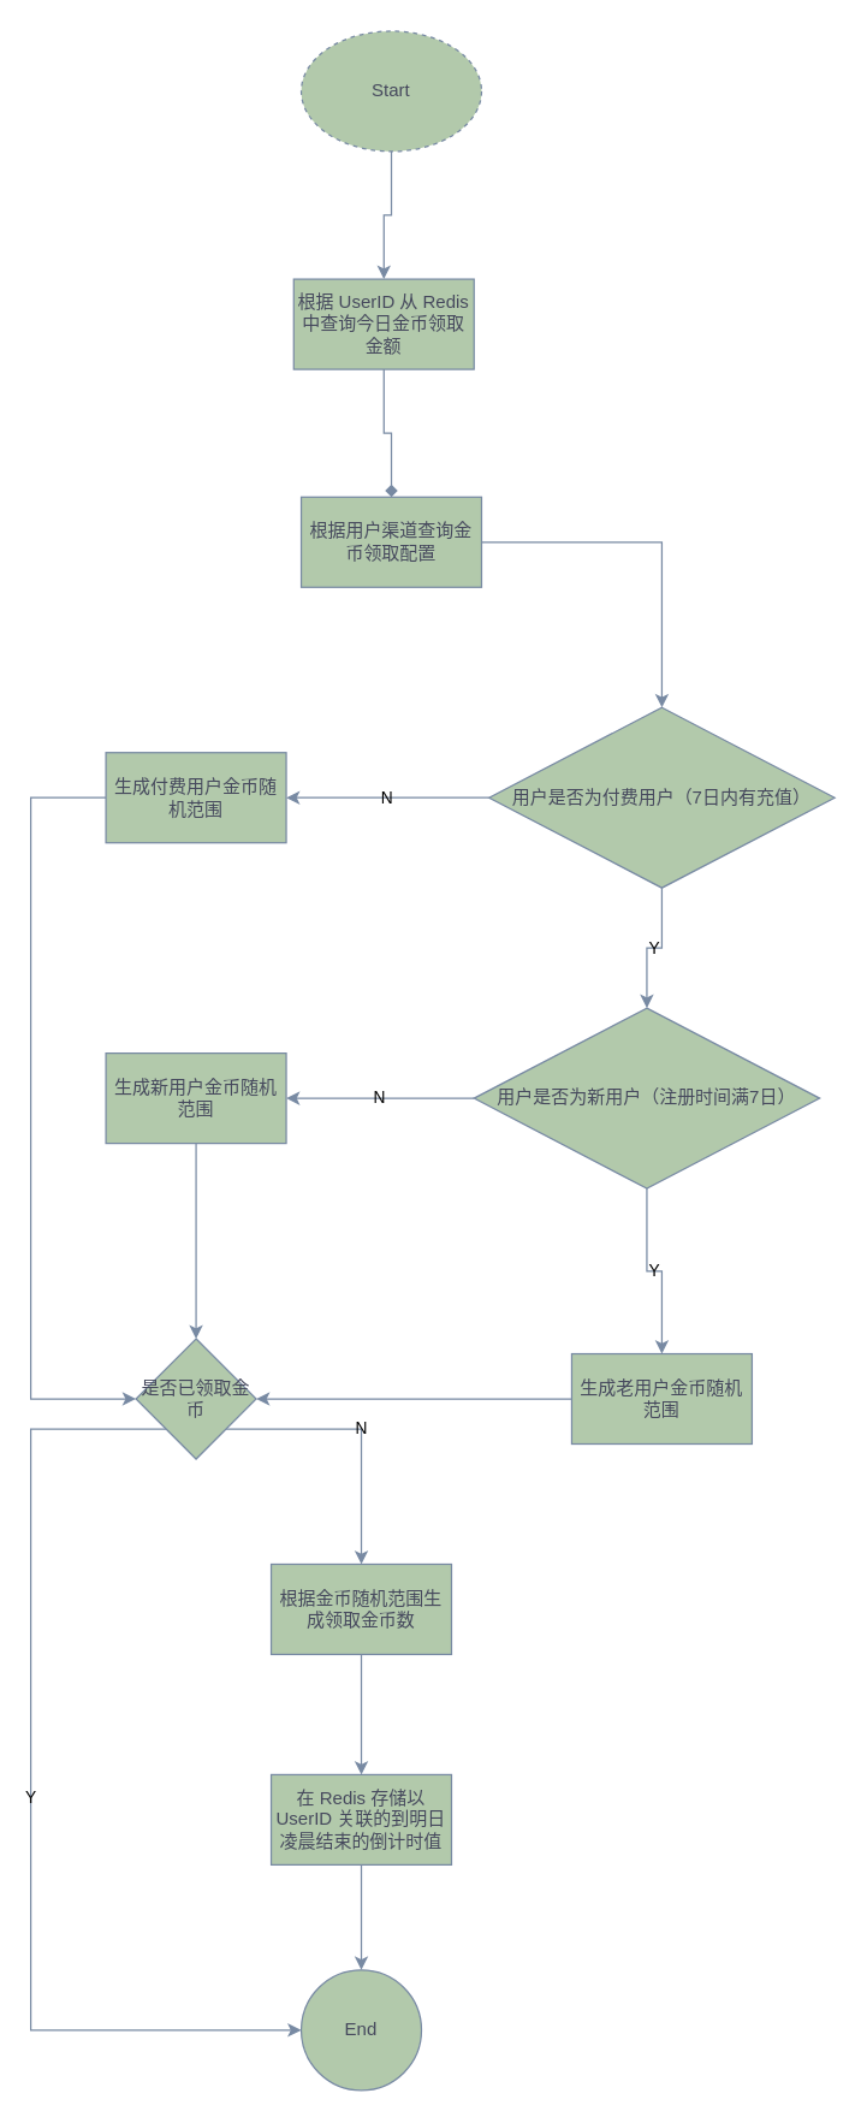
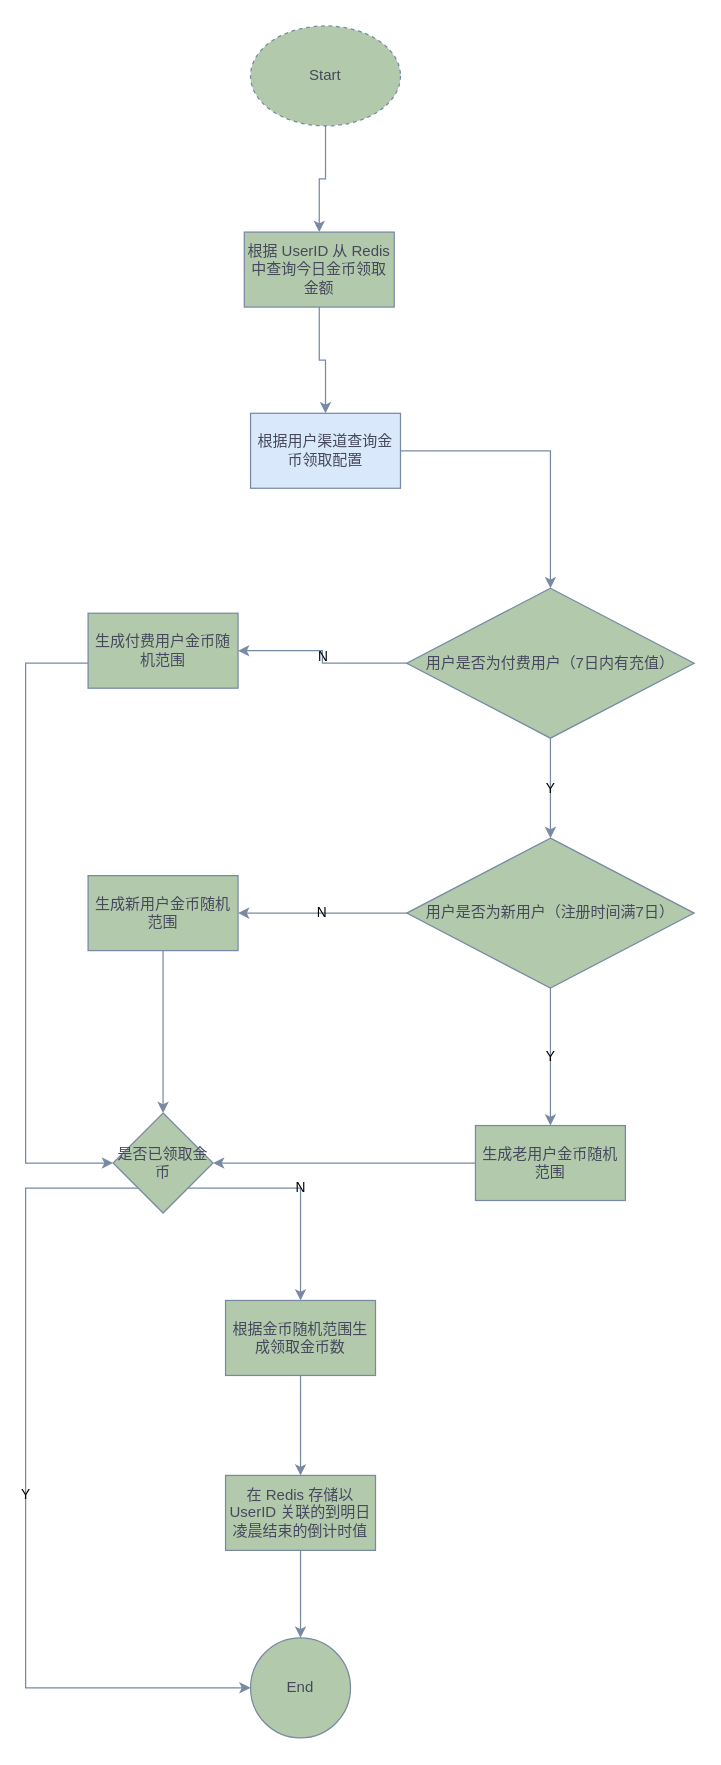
- <mxCell id="4" value="" style="edgeStyle=orthogonalEdgeStyle;rounded=0;orthogonalLoop=1;jettySize=auto;html=1;labelBackgroundColor=none;strokeColor=#788AA3;fontColor=default;endArrow=diamond;" edge="1" parent="1" source="5" target="7"><mxGeometry relative="1" as="geometry" /></mxCell>
+ <mxCell id="4" value="" style="edgeStyle=orthogonalEdgeStyle;rounded=0;orthogonalLoop=1;jettySize=auto;html=1;labelBackgroundColor=none;strokeColor=#788AA3;fontColor=default;" edge="1" parent="1" source="5" target="7"><mxGeometry relative="1" as="geometry" /></mxCell>
- <mxCell id="7" value="根据用户渠道查询金币领取配置" style="whiteSpace=wrap;html=1;labelBackgroundColor=none;fillColor=#B2C9AB;strokeColor=#788AA3;fontColor=#46495D;" vertex="1" parent="1"><mxGeometry x="200" y="330" width="120" height="60" as="geometry" /></mxCell>
+ <mxCell id="7" value="根据用户渠道查询金币领取配置" style="whiteSpace=wrap;html=1;labelBackgroundColor=none;fillColor=#dae8fc;strokeColor=#788AA3;fontColor=#46495D;" vertex="1" parent="1"><mxGeometry x="200" y="330" width="120" height="60" as="geometry" /></mxCell>
- <mxCell id="15" value="生成付费用户金币随机范围" style="whiteSpace=wrap;html=1;labelBackgroundColor=none;fillColor=#B2C9AB;strokeColor=#788AA3;fontColor=#46495D;" vertex="1" parent="1"><mxGeometry x="70" y="500" width="120" height="60" as="geometry" /></mxCell>
+ <mxCell id="15" value="生成付费用户金币随机范围" style="whiteSpace=wrap;html=1;labelBackgroundColor=none;fillColor=#B2C9AB;strokeColor=#788AA3;fontColor=#46495D;" vertex="1" parent="1"><mxGeometry x="70" y="490" width="120" height="60" as="geometry" /></mxCell>
- <mxCell id="13" value="用户是否为新用户（注册时间满7日）" style="rhombus;whiteSpace=wrap;html=1;labelBackgroundColor=none;fillColor=#B2C9AB;strokeColor=#788AA3;fontColor=#46495D;" vertex="1" parent="1"><mxGeometry x="315" y="670" width="230" height="120" as="geometry" /></mxCell>
+ <mxCell id="13" value="用户是否为新用户（注册时间满7日）" style="rhombus;whiteSpace=wrap;html=1;labelBackgroundColor=none;fillColor=#B2C9AB;strokeColor=#788AA3;fontColor=#46495D;" vertex="1" parent="1"><mxGeometry x="325" y="670" width="230" height="120" as="geometry" /></mxCell>
